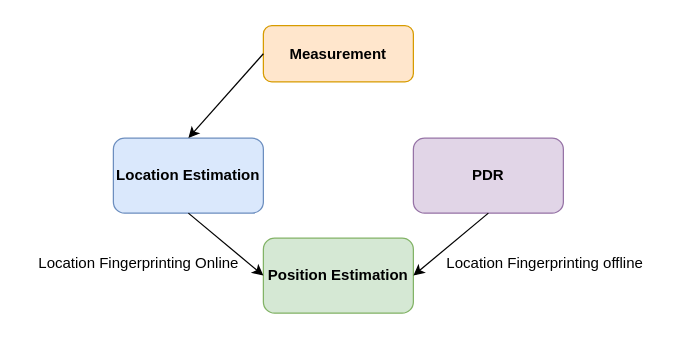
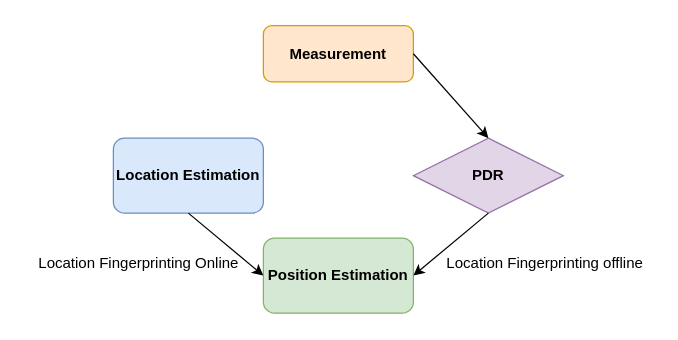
- <mxCell id="8" value="" style="endArrow=classic;html=1;entryX=0.5;entryY=0;entryDx=0;entryDy=0;exitX=0;exitY=0.5;exitDx=0;exitDy=0;" parent="1" source="7" target="2" edge="1"><mxGeometry width="50" height="50" relative="1" as="geometry"><mxPoint x="125" y="60" as="sourcePoint" /><mxPoint x="175" y="10" as="targetPoint" /></mxGeometry></mxCell>
+ <mxCell id="10" value="" style="endArrow=classic;html=1;entryX=0.5;entryY=0;entryDx=0;entryDy=0;exitX=1;exitY=0.5;exitDx=0;exitDy=0;" parent="1" source="7" target="3" edge="1"><mxGeometry width="50" height="50" relative="1" as="geometry"><mxPoint x="440" y="20" as="sourcePoint" /><mxPoint x="380" y="80" as="targetPoint" /></mxGeometry></mxCell>
- <mxCell id="3" value="&lt;b&gt;PDR&lt;/b&gt;" style="rounded=1;whiteSpace=wrap;html=1;fillColor=#e1d5e7;strokeColor=#9673a6;" parent="1" vertex="1"><mxGeometry x="330" y="110" width="120" height="60" as="geometry" /></mxCell>
+ <mxCell id="3" value="&lt;b&gt;PDR&lt;/b&gt;" style="rhombus;whiteSpace=wrap;html=1;fillColor=#e1d5e7;strokeColor=#9673a6;" parent="1" vertex="1"><mxGeometry x="330" y="110" width="120" height="60" as="geometry" /></mxCell>
